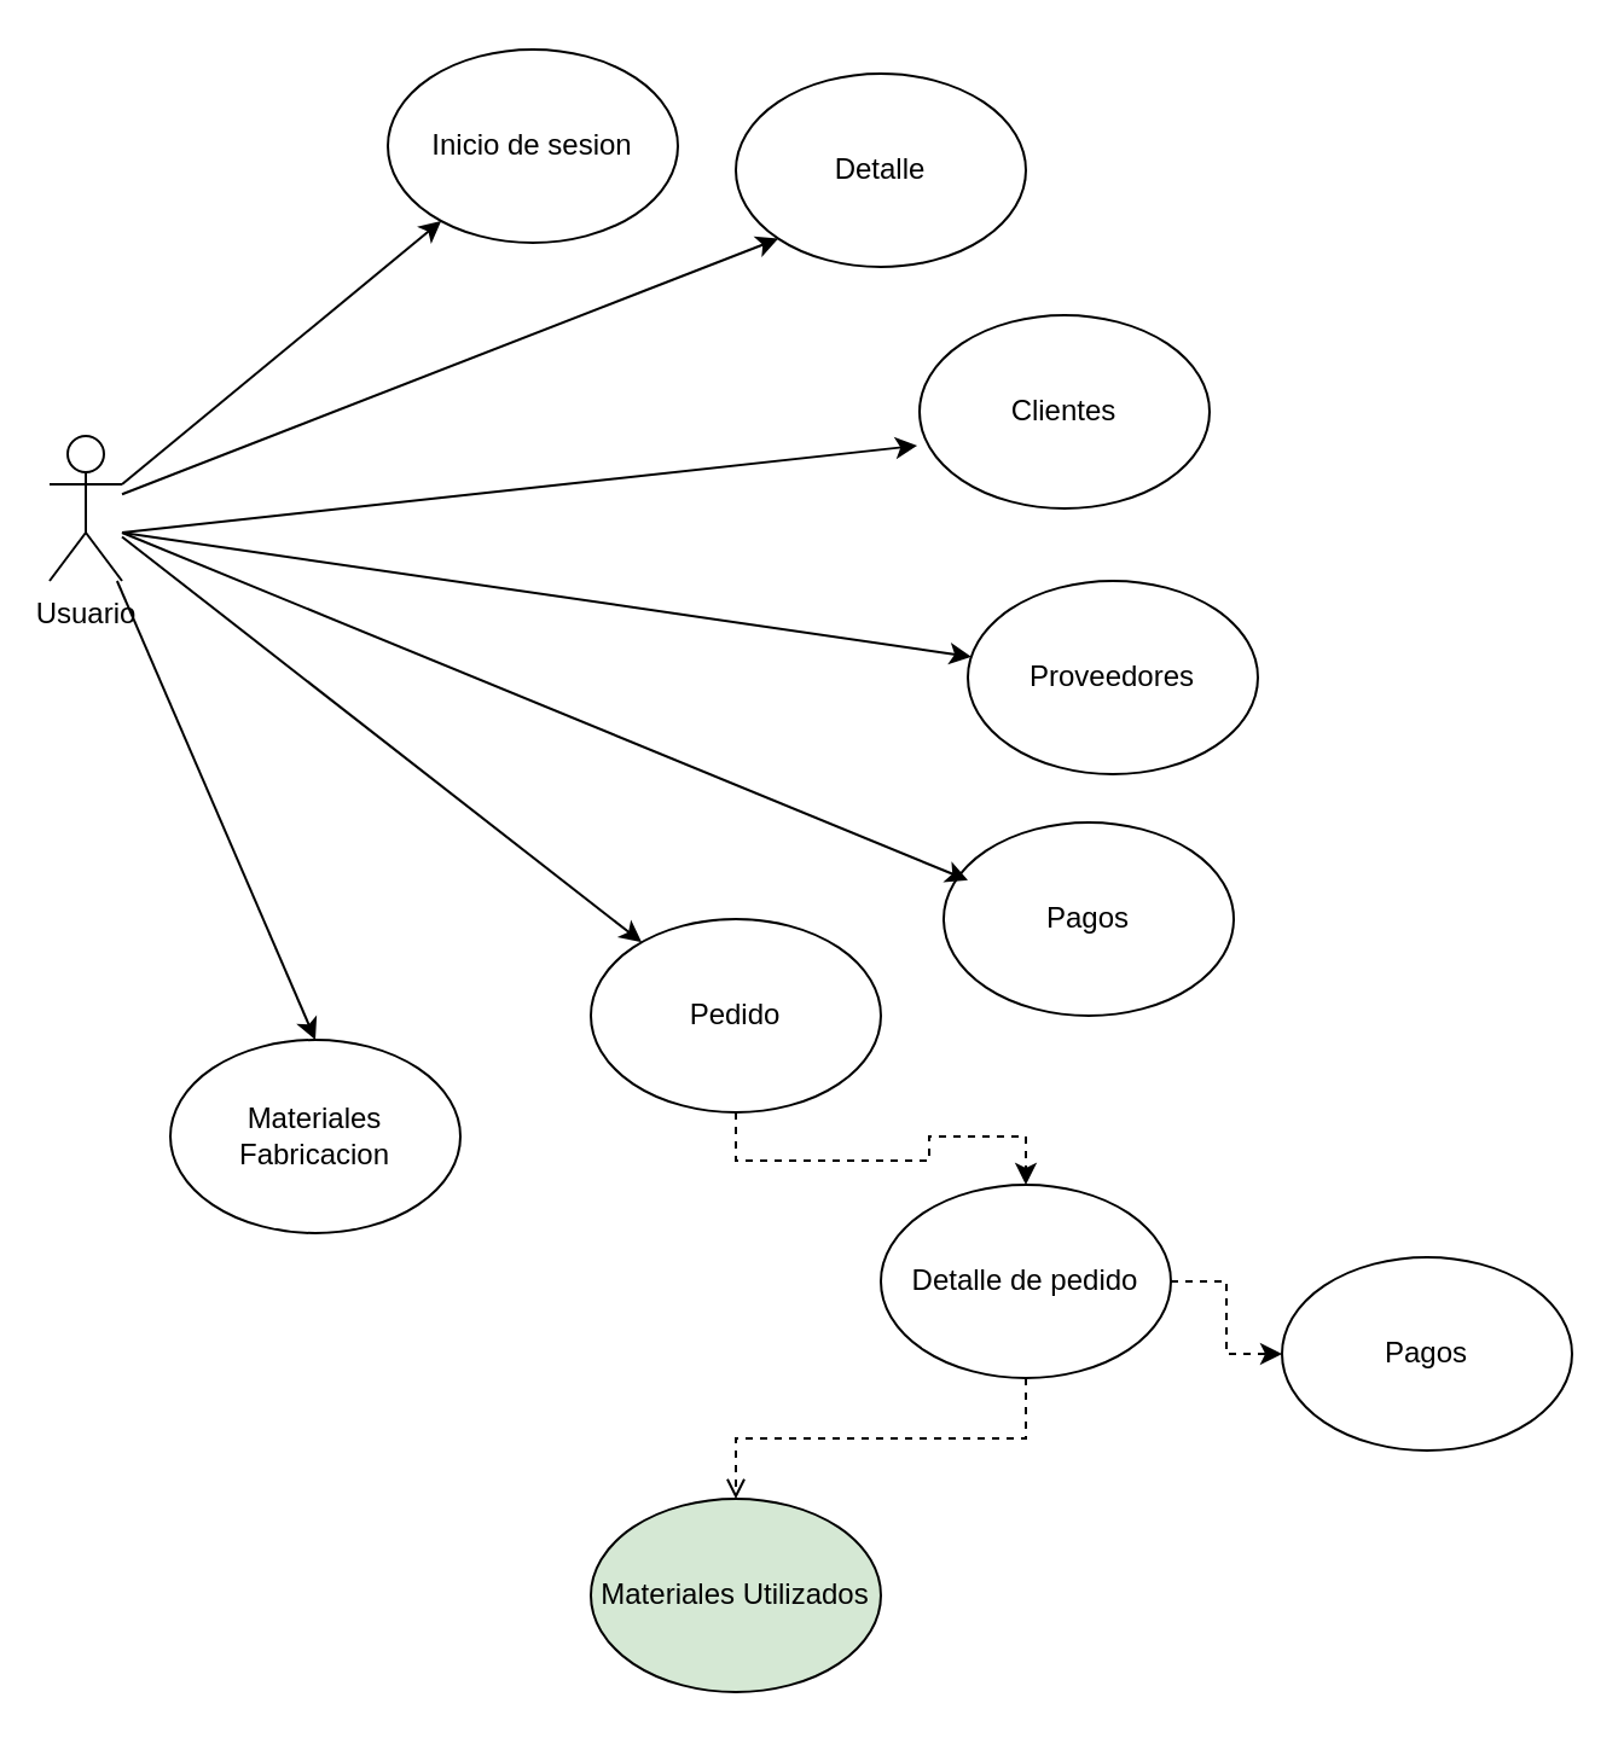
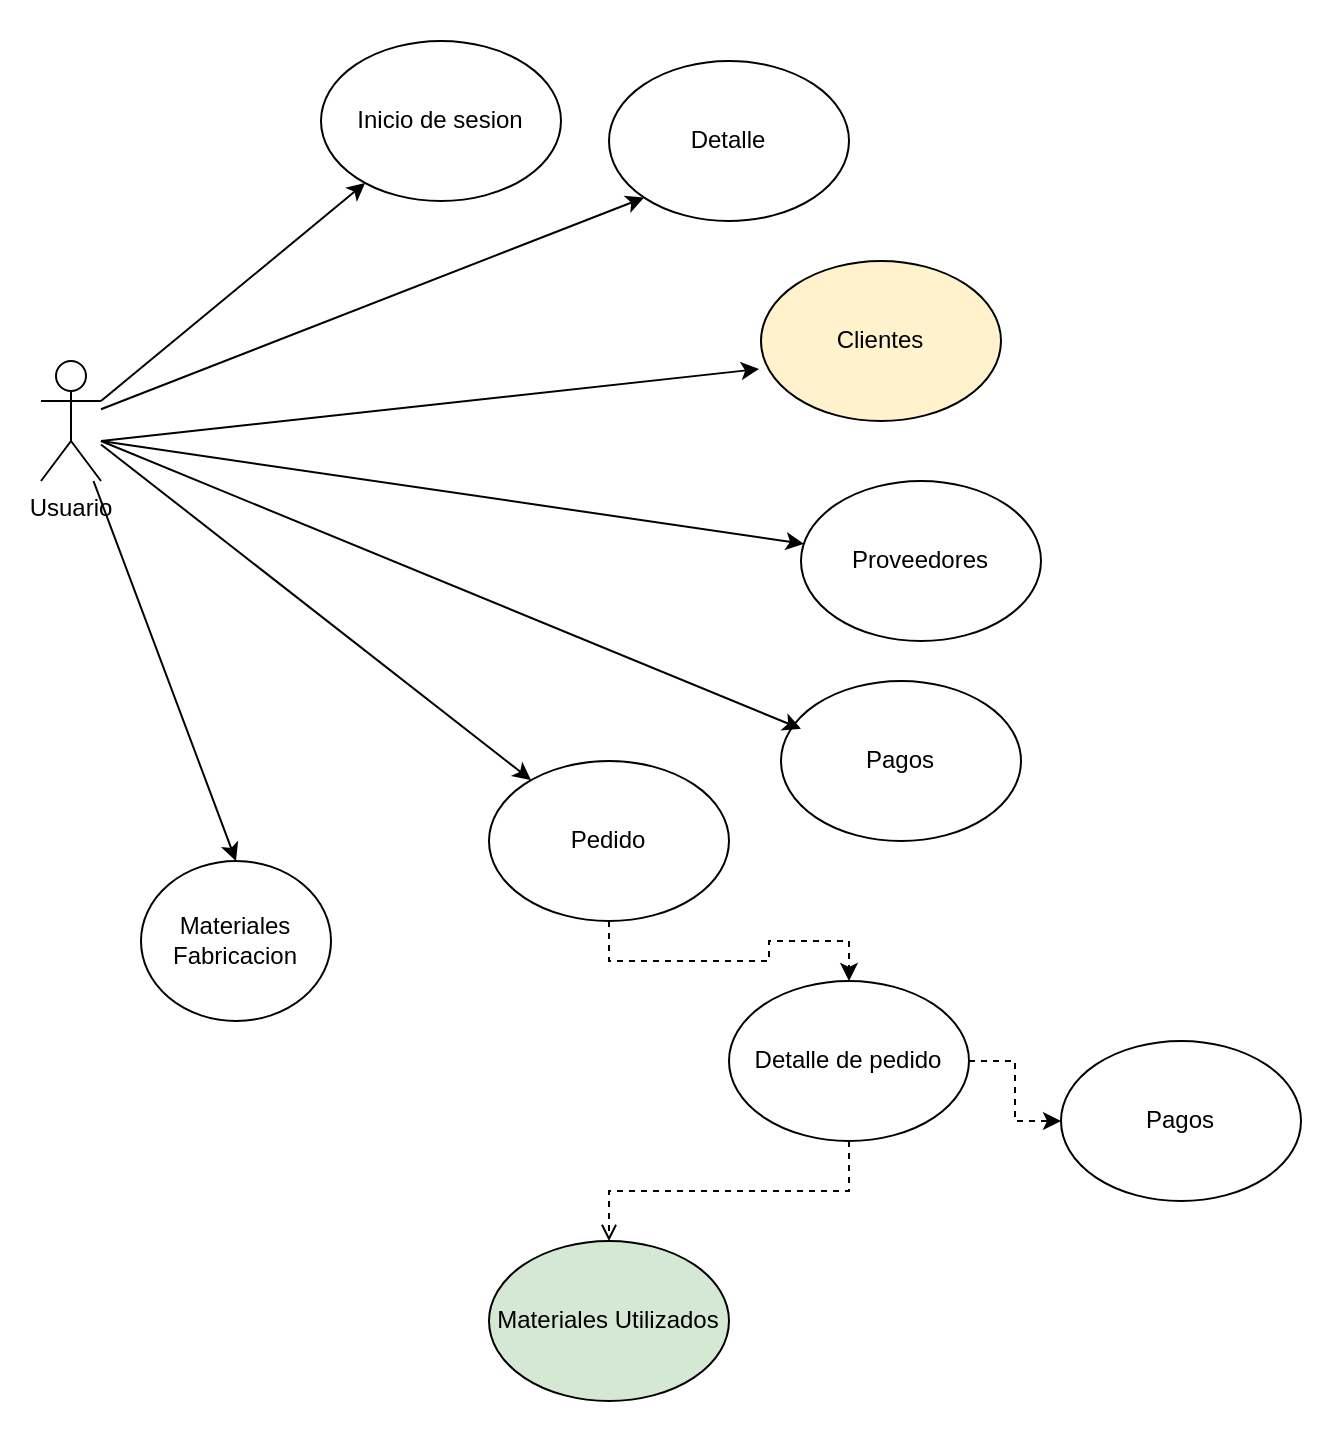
- <mxCell id="5" value="Clientes" style="ellipse;whiteSpace=wrap;html=1;" vertex="1" parent="1"><mxGeometry x="380" y="130" width="120" height="80" as="geometry" /></mxCell>
+ <mxCell id="5" value="Clientes" style="ellipse;whiteSpace=wrap;html=1;fillColor=#fff2cc;" vertex="1" parent="1"><mxGeometry x="380" y="130" width="120" height="80" as="geometry" /></mxCell>
- <mxCell id="17" value="Materiales Fabricacion" style="ellipse;whiteSpace=wrap;html=1;" vertex="1" parent="1"><mxGeometry x="70" y="430" width="120" height="80" as="geometry" /></mxCell>
+ <mxCell id="17" value="Materiales Fabricacion" style="ellipse;whiteSpace=wrap;html=1;" vertex="1" parent="1"><mxGeometry x="70" y="430" width="95" height="80" as="geometry" /></mxCell>
